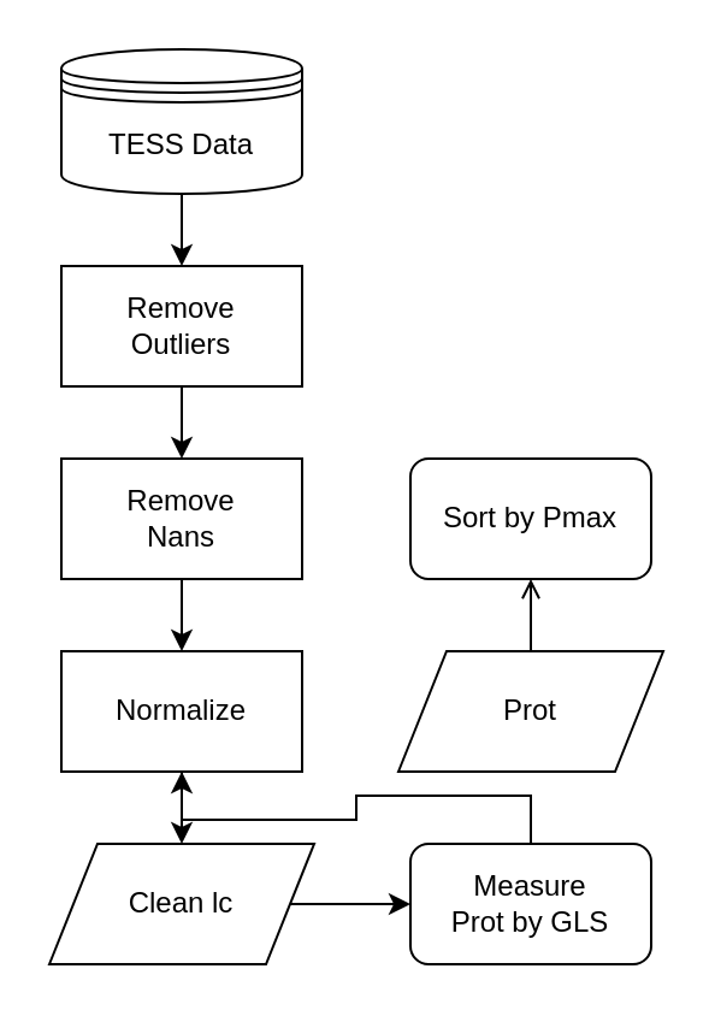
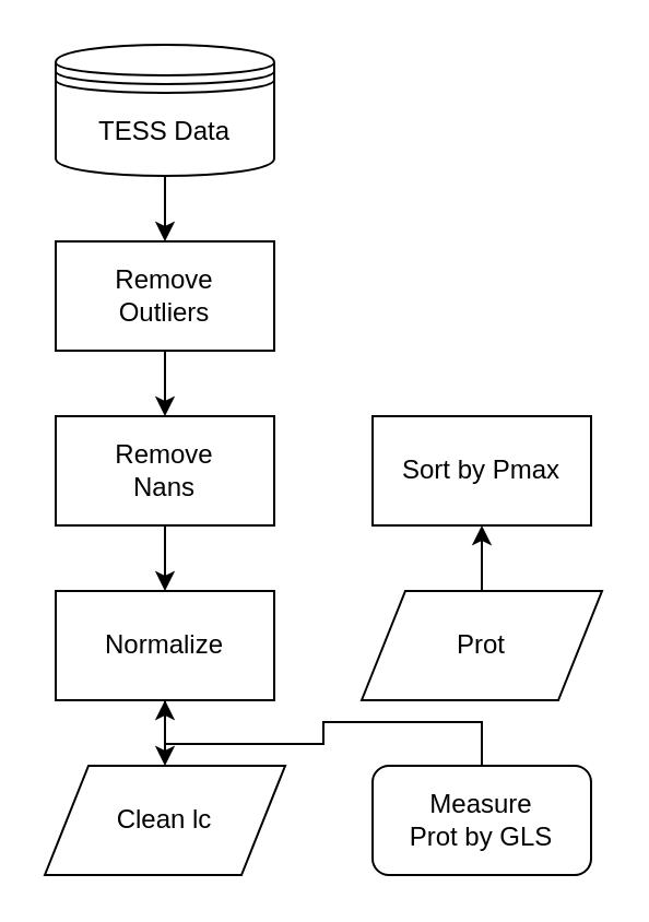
- <mxCell id="15" value="Sort by Pmax" style="whiteSpace=wrap;html=1;rounded=1;" vertex="1" parent="1"><mxGeometry x="170" y="190" width="100" height="50" as="geometry" /></mxCell>
+ <mxCell id="15" value="Sort by Pmax" style="rounded=0;whiteSpace=wrap;html=1;" vertex="1" parent="1"><mxGeometry x="170" y="190" width="100" height="50" as="geometry" /></mxCell>
- <mxCell id="13" style="edgeStyle=orthogonalEdgeStyle;rounded=0;orthogonalLoop=1;jettySize=auto;html=1;exitX=0.5;exitY=0;exitDx=0;exitDy=0;entryX=0.5;entryY=1;entryDx=0;entryDy=0;endArrow=open;" edge="1" parent="1" source="14" target="15"><mxGeometry relative="1" as="geometry" /></mxCell>
+ <mxCell id="13" style="edgeStyle=orthogonalEdgeStyle;rounded=0;orthogonalLoop=1;jettySize=auto;html=1;exitX=0.5;exitY=0;exitDx=0;exitDy=0;entryX=0.5;entryY=1;entryDx=0;entryDy=0;" edge="1" parent="1" source="14" target="15"><mxGeometry relative="1" as="geometry" /></mxCell>
- <mxCell id="12" value="" style="endArrow=classic;html=1;rounded=0;exitX=1;exitY=0.5;exitDx=0;exitDy=0;entryX=0;entryY=0.5;entryDx=0;entryDy=0;" edge="1" parent="1" source="8" target="11"><mxGeometry width="50" height="50" relative="1" as="geometry"><mxPoint x="160" y="240" as="sourcePoint" /><mxPoint x="210" y="190" as="targetPoint" /></mxGeometry></mxCell>
